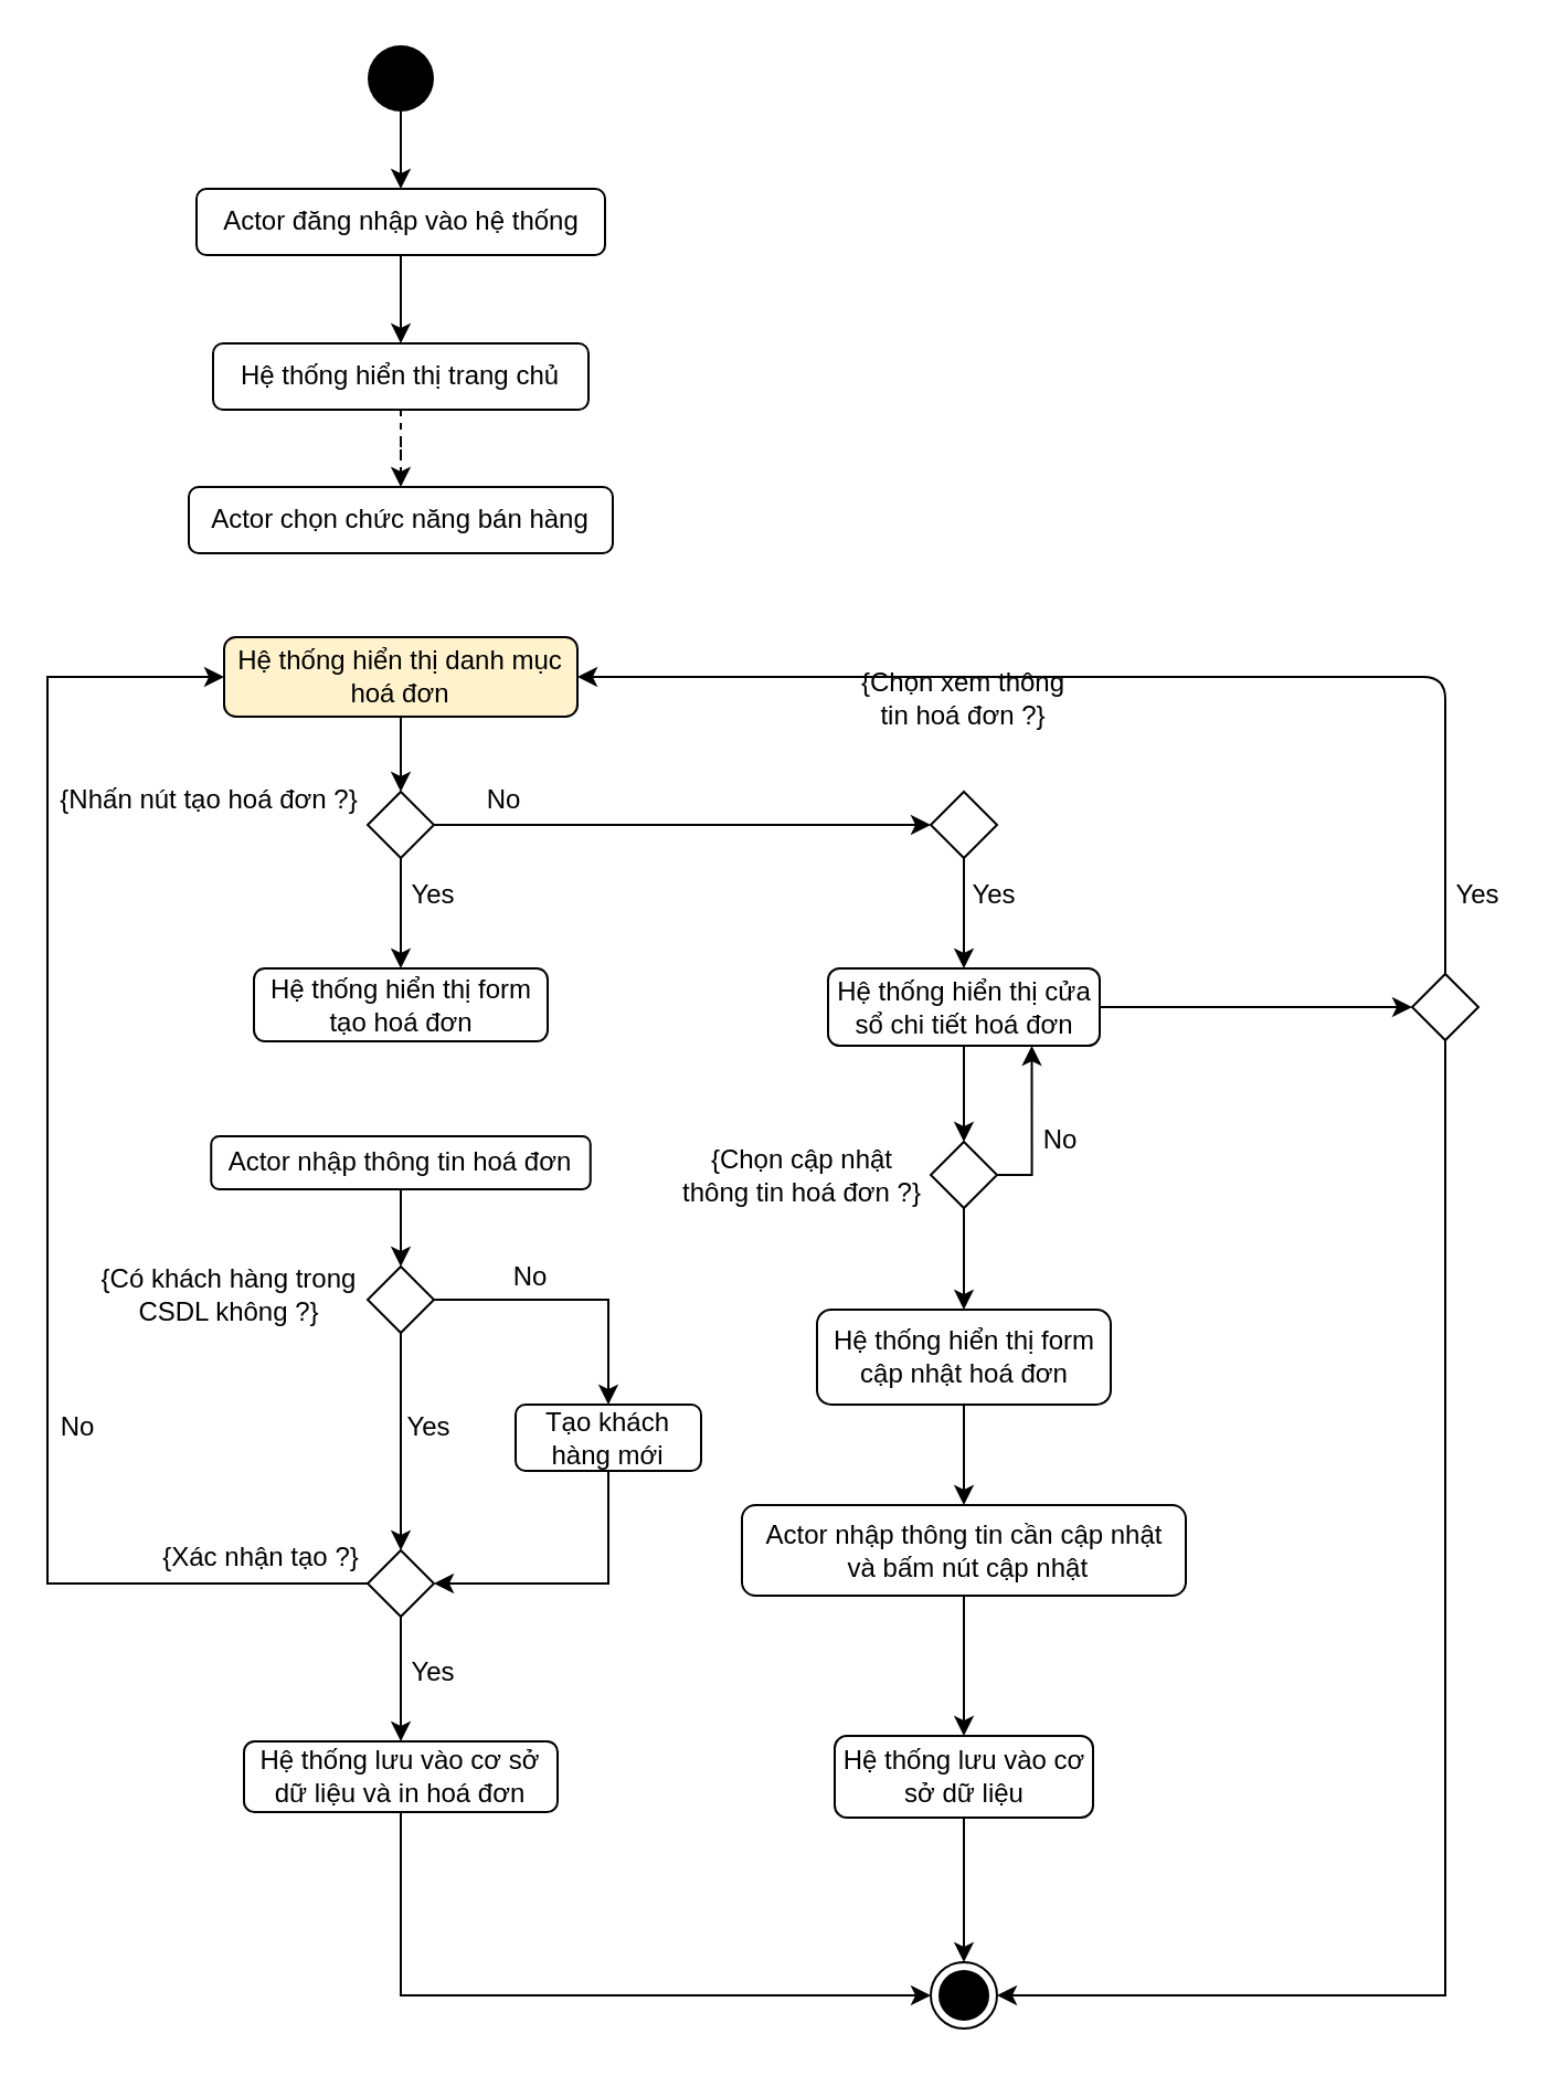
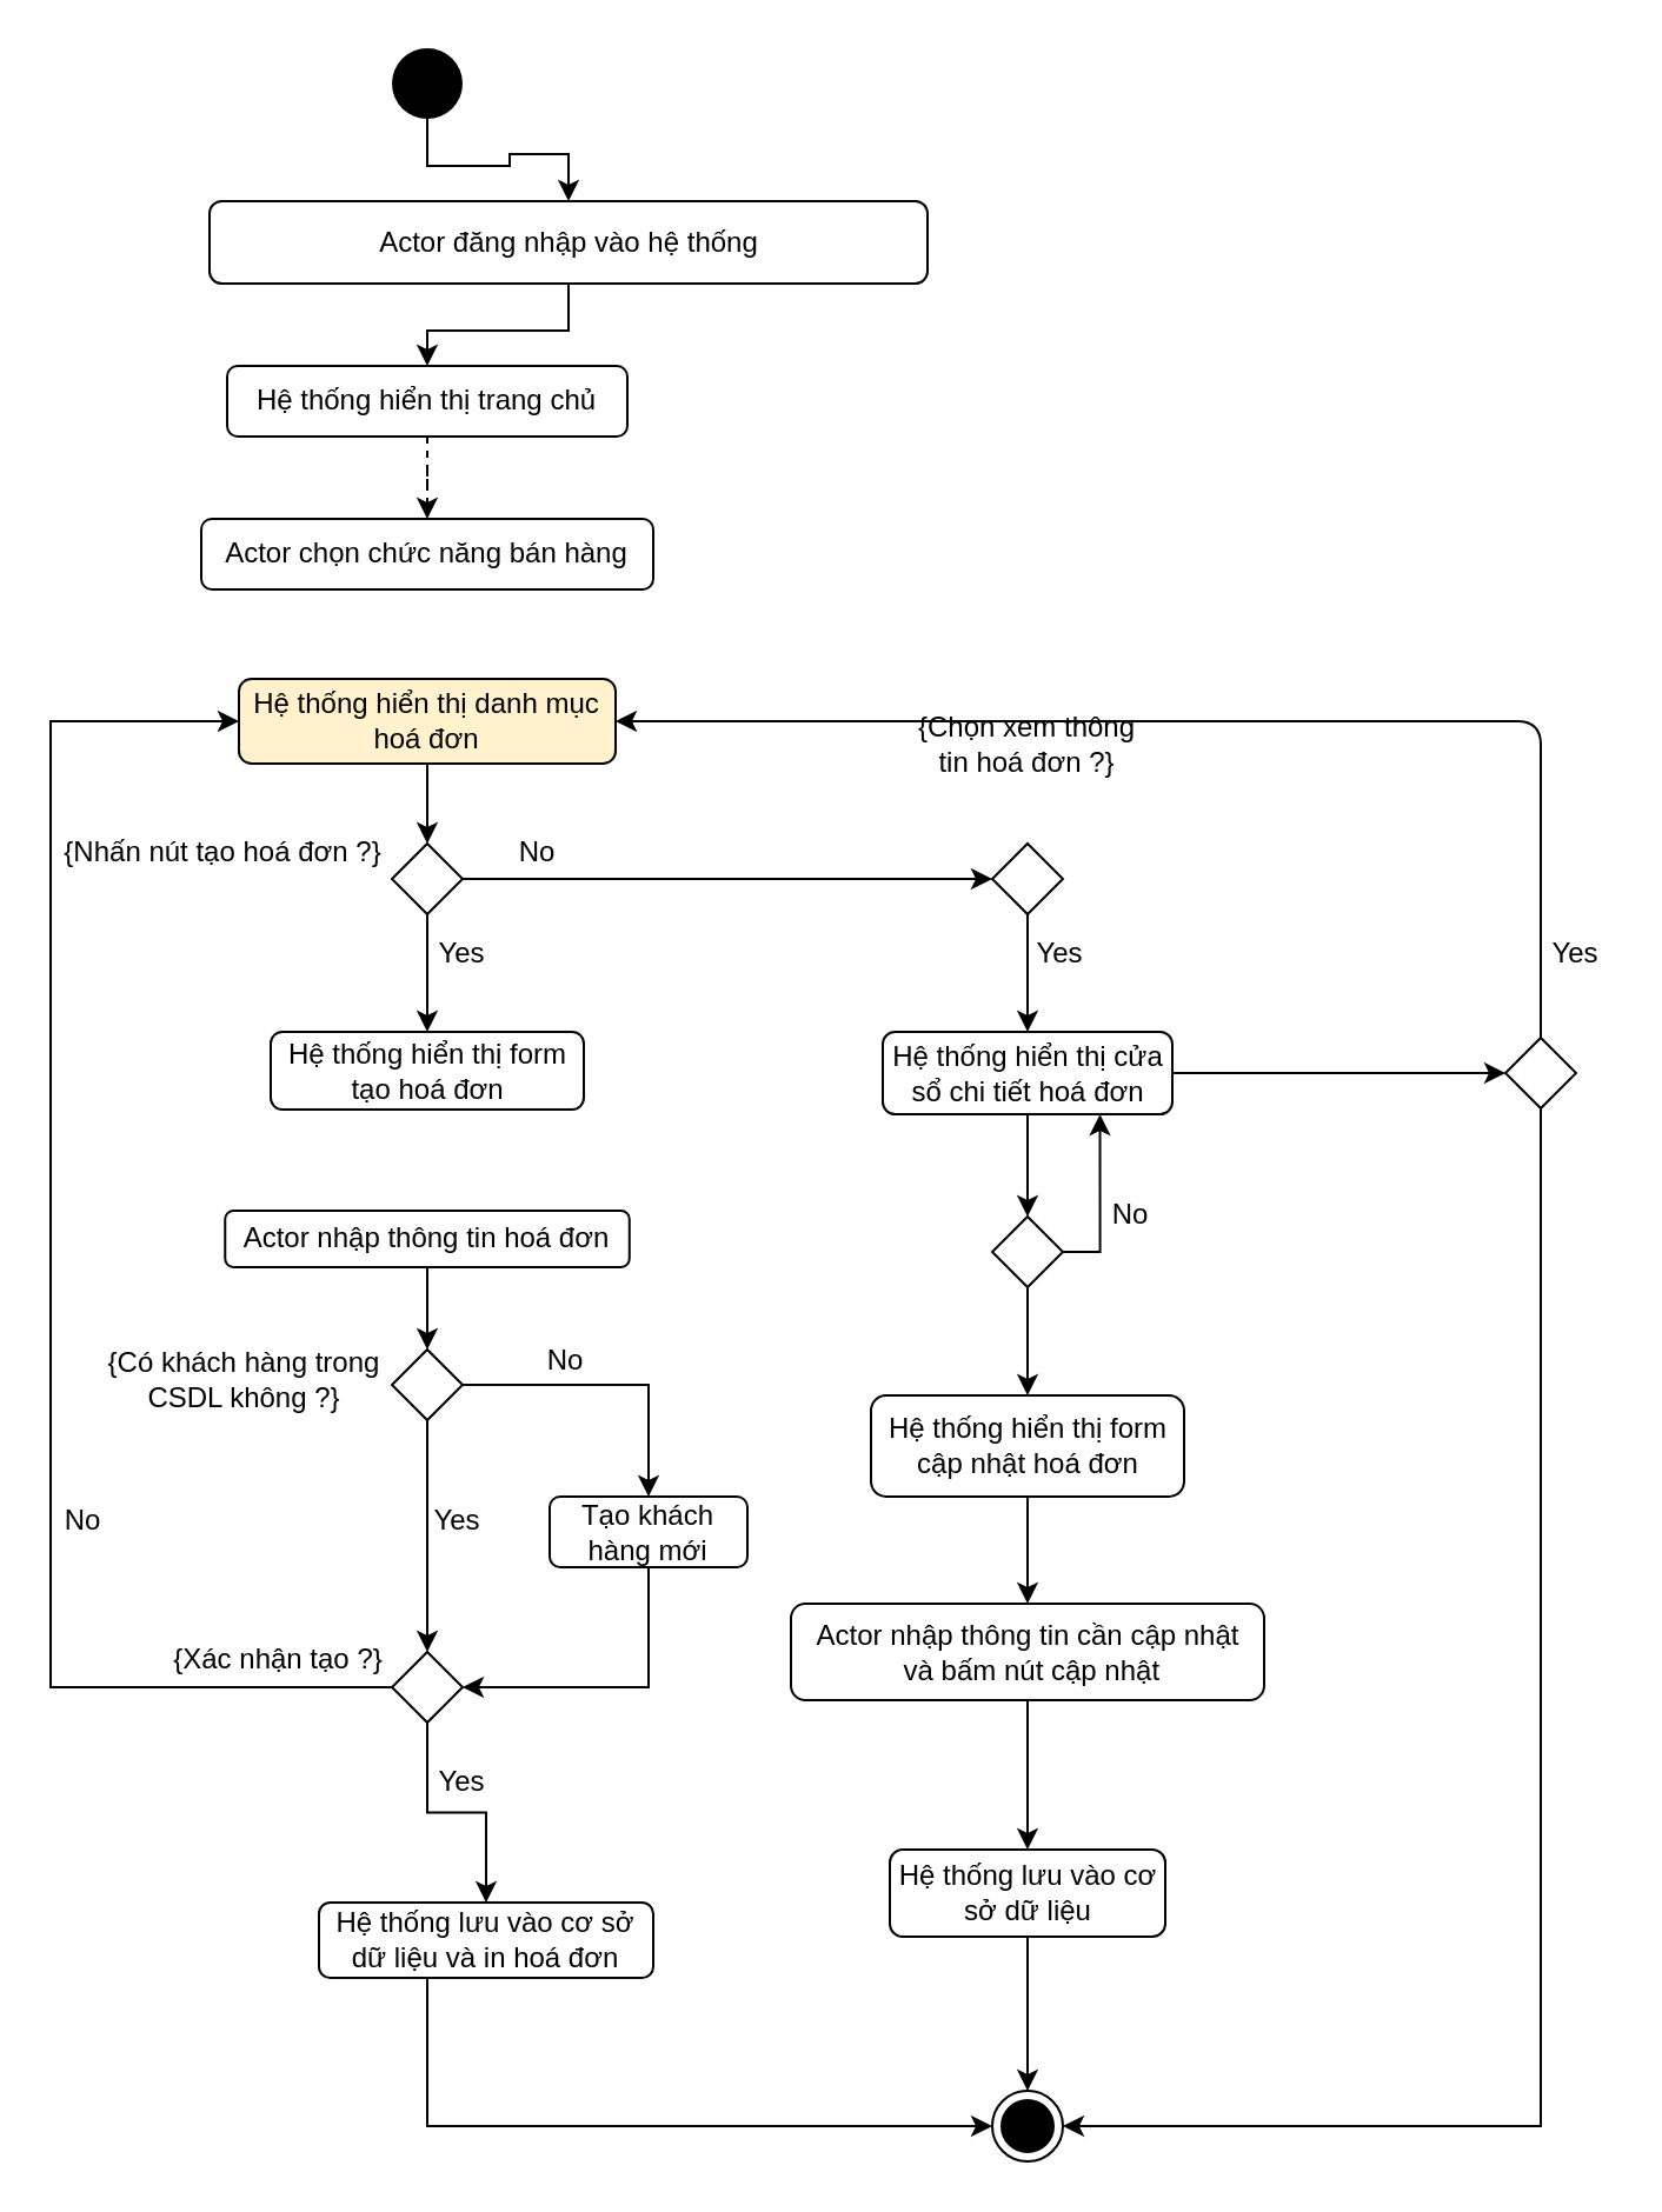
- <mxCell id="5" value="Actor đăng nhập vào hệ thống" style="rounded=1;whiteSpace=wrap;html=1;fillColor=#FFFFFF;" parent="1" vertex="1"><mxGeometry x="88.5" y="85" width="185" height="30" as="geometry" /></mxCell>
+ <mxCell id="5" value="Actor đăng nhập vào hệ thống" style="rounded=1;whiteSpace=wrap;html=1;fillColor=#FFFFFF;" parent="1" vertex="1"><mxGeometry x="88.5" y="85" width="305" height="35" as="geometry" /></mxCell>
- <mxCell id="36" value="{Chọn cập nhật thông tin hoá đơn ?}" style="text;html=1;strokeColor=none;fillColor=none;align=center;verticalAlign=middle;whiteSpace=wrap;rounded=0;" parent="1" vertex="1"><mxGeometry x="305" y="506.25" width="116" height="50.5" as="geometry" /></mxCell>
- <mxCell id="20" value="Hệ thống lưu vào cơ sở dữ liệu và in hoá đơn" style="rounded=1;whiteSpace=wrap;html=1;" parent="1" vertex="1"><mxGeometry x="110" y="788" width="142" height="32" as="geometry" /></mxCell>
+ <mxCell id="20" value="Hệ thống lưu vào cơ sở dữ liệu và in hoá đơn" style="rounded=1;whiteSpace=wrap;html=1;" parent="1" vertex="1"><mxGeometry x="135" y="808" width="142" height="32" as="geometry" /></mxCell>
